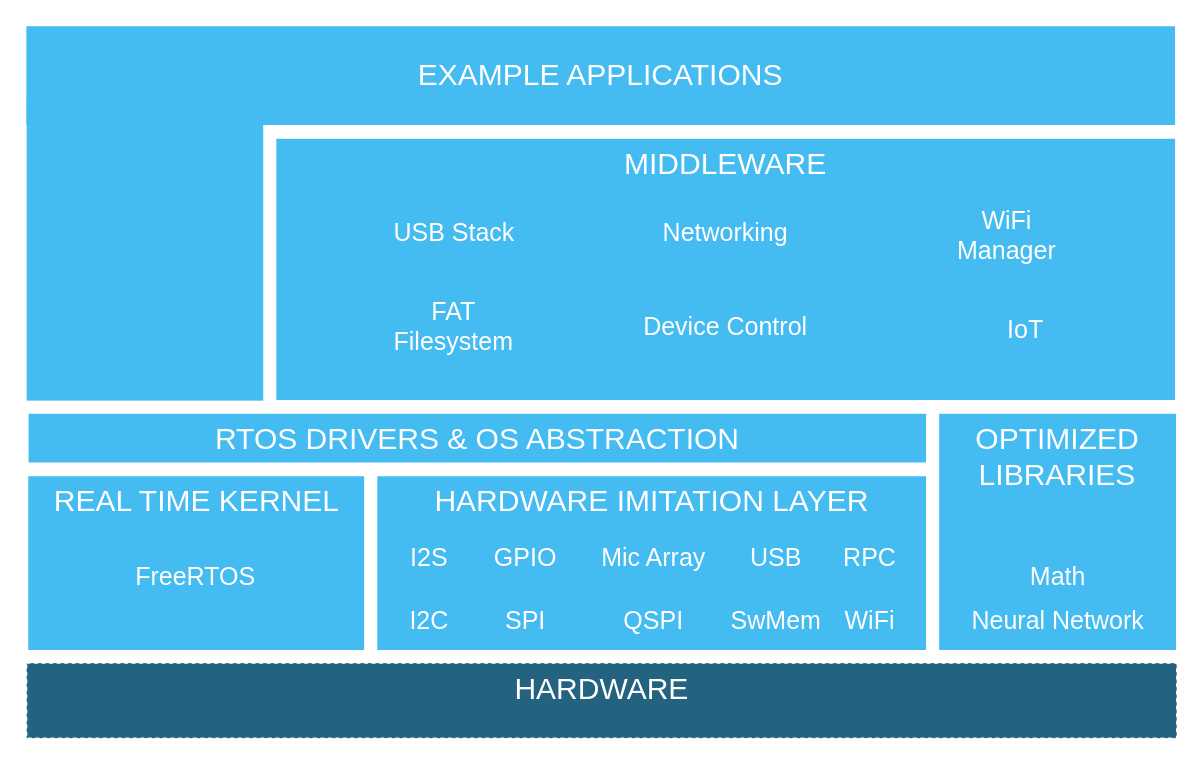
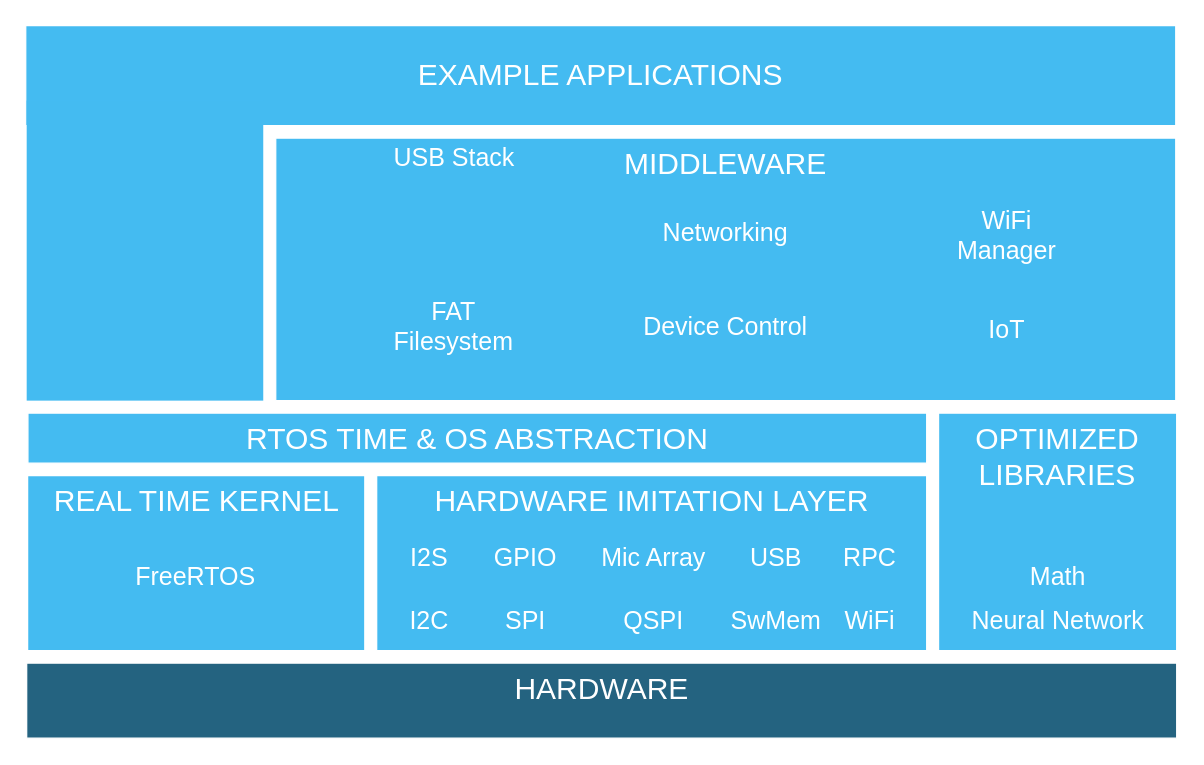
- <mxCell id="6" value="&lt;font style=&quot;font-size: 20px&quot;&gt;USB Stack&lt;/font&gt;" style="text;html=1;strokeColor=none;fillColor=none;align=center;verticalAlign=middle;whiteSpace=wrap;rounded=0;fontColor=#FFFFFF;" parent="1" vertex="1"><mxGeometry x="287.5" y="175" width="150" height="20" as="geometry" /></mxCell>
+ <mxCell id="6" value="&lt;font style=&quot;font-size: 20px&quot;&gt;USB Stack&lt;/font&gt;" style="text;html=1;strokeColor=none;fillColor=none;align=center;verticalAlign=middle;whiteSpace=wrap;rounded=0;fontColor=#FFFFFF;" parent="1" vertex="1"><mxGeometry x="287.5" y="115" width="150" height="20" as="geometry" /></mxCell>
- <mxCell id="9" value="&lt;font style=&quot;font-size: 20px&quot;&gt;IoT&lt;/font&gt;" style="text;html=1;strokeColor=none;fillColor=none;align=center;verticalAlign=middle;whiteSpace=wrap;rounded=0;fontColor=#FFFFFF;" parent="1" vertex="1"><mxGeometry x="775" y="252" width="90" height="20" as="geometry" /></mxCell>
+ <mxCell id="9" value="&lt;font style=&quot;font-size: 20px&quot;&gt;IoT&lt;/font&gt;" style="text;html=1;strokeColor=none;fillColor=none;align=center;verticalAlign=middle;whiteSpace=wrap;rounded=0;fontColor=#FFFFFF;" parent="1" vertex="1"><mxGeometry x="760" y="252" width="90" height="20" as="geometry" /></mxCell>
- <mxCell id="28" value="&lt;span style=&quot;font-size: 24px&quot;&gt;RTOS DRIVERS &amp;amp; OS ABSTRACTION&lt;/span&gt;" style="rounded=0;whiteSpace=wrap;html=1;fontColor=#ffffff;fillColor=#44BBF1;strokeColor=#FFFFFF;verticalAlign=top;" parent="1" vertex="1"><mxGeometry x="21.75" y="330" width="719" height="40" as="geometry" /></mxCell>
+ <mxCell id="28" value="&lt;span style=&quot;font-size: 24px&quot;&gt;RTOS TIME &amp;amp; OS ABSTRACTION&lt;/span&gt;" style="rounded=0;whiteSpace=wrap;html=1;fontColor=#ffffff;fillColor=#44BBF1;strokeColor=#FFFFFF;verticalAlign=top;" parent="1" vertex="1"><mxGeometry x="21.75" y="330" width="719" height="40" as="geometry" /></mxCell>
- <mxCell id="25" value="&lt;span style=&quot;font-size: 24px&quot;&gt;HARDWARE&lt;/span&gt;" style="rounded=0;whiteSpace=wrap;html=1;fontColor=#ffffff;strokeColor=#FFFFFF;verticalAlign=top;fillColor=#246380;dashed=1;" parent="1" vertex="1"><mxGeometry x="20.75" y="530" width="920" height="60" as="geometry" /></mxCell>
+ <mxCell id="25" value="&lt;span style=&quot;font-size: 24px&quot;&gt;HARDWARE&lt;/span&gt;" style="rounded=0;whiteSpace=wrap;html=1;fontColor=#ffffff;strokeColor=#FFFFFF;verticalAlign=top;fillColor=#246380;" parent="1" vertex="1"><mxGeometry x="20.75" y="530" width="920" height="60" as="geometry" /></mxCell>
